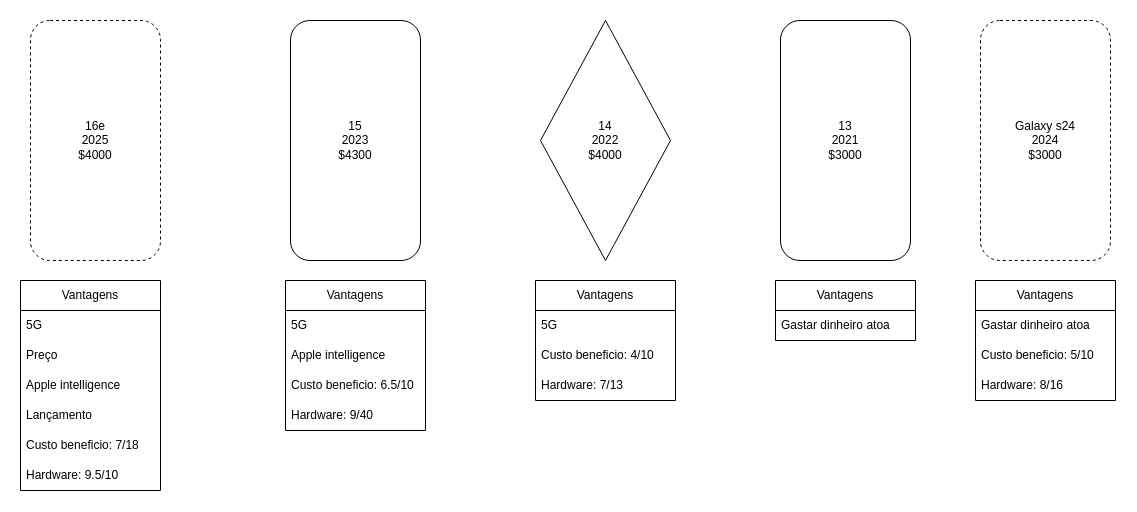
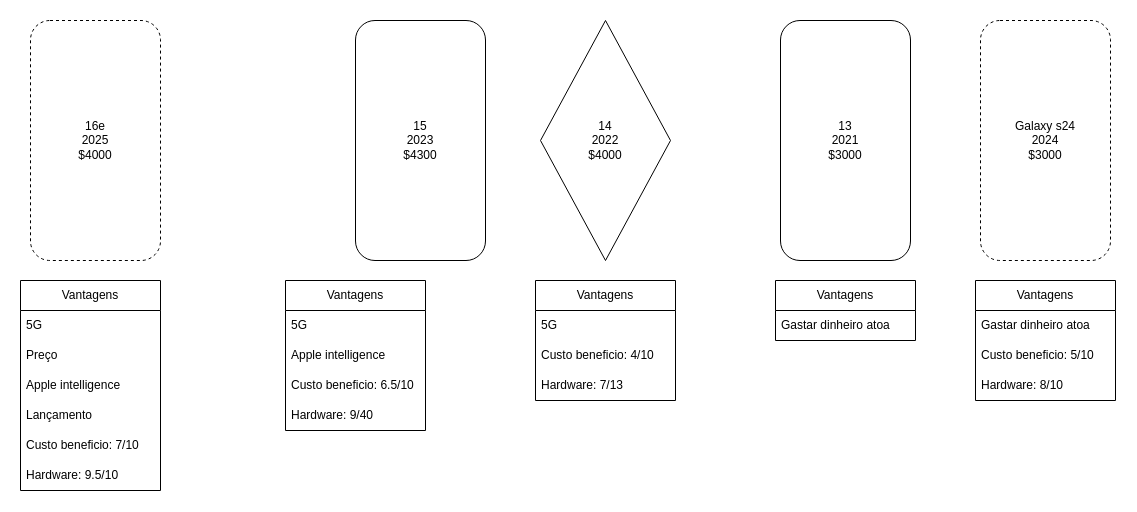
- <mxCell id="4" value="15&lt;div&gt;2023&lt;/div&gt;&lt;div&gt;$4300&lt;/div&gt;" style="rounded=1;whiteSpace=wrap;html=1;" vertex="1" parent="1"><mxGeometry x="290" y="20" width="130" height="240" as="geometry" /></mxCell>
+ <mxCell id="4" value="15&lt;div&gt;2023&lt;/div&gt;&lt;div&gt;$4300&lt;/div&gt;" style="rounded=1;whiteSpace=wrap;html=1;" vertex="1" parent="1"><mxGeometry x="355" y="20" width="130" height="240" as="geometry" /></mxCell>
- <mxCell id="28" value="Hardware: 8/16" style="text;strokeColor=none;fillColor=none;align=left;verticalAlign=middle;spacingLeft=4;spacingRight=4;overflow=hidden;points=[[0,0.5],[1,0.5]];portConstraint=eastwest;rotatable=0;whiteSpace=wrap;html=1;" vertex="1" parent="25"><mxGeometry y="90" width="140" height="30" as="geometry" /></mxCell>
+ <mxCell id="28" value="Hardware: 8/10" style="text;strokeColor=none;fillColor=none;align=left;verticalAlign=middle;spacingLeft=4;spacingRight=4;overflow=hidden;points=[[0,0.5],[1,0.5]];portConstraint=eastwest;rotatable=0;whiteSpace=wrap;html=1;" vertex="1" parent="25"><mxGeometry y="90" width="140" height="30" as="geometry" /></mxCell>
- <mxCell id="11" value="Custo beneficio: 7/18" style="text;strokeColor=none;fillColor=none;align=left;verticalAlign=middle;spacingLeft=4;spacingRight=4;overflow=hidden;points=[[0,0.5],[1,0.5]];portConstraint=eastwest;rotatable=0;whiteSpace=wrap;html=1;" vertex="1" parent="6"><mxGeometry y="150" width="140" height="30" as="geometry" /></mxCell>
+ <mxCell id="11" value="Custo beneficio: 7/10" style="text;strokeColor=none;fillColor=none;align=left;verticalAlign=middle;spacingLeft=4;spacingRight=4;overflow=hidden;points=[[0,0.5],[1,0.5]];portConstraint=eastwest;rotatable=0;whiteSpace=wrap;html=1;" vertex="1" parent="6"><mxGeometry y="150" width="140" height="30" as="geometry" /></mxCell>
